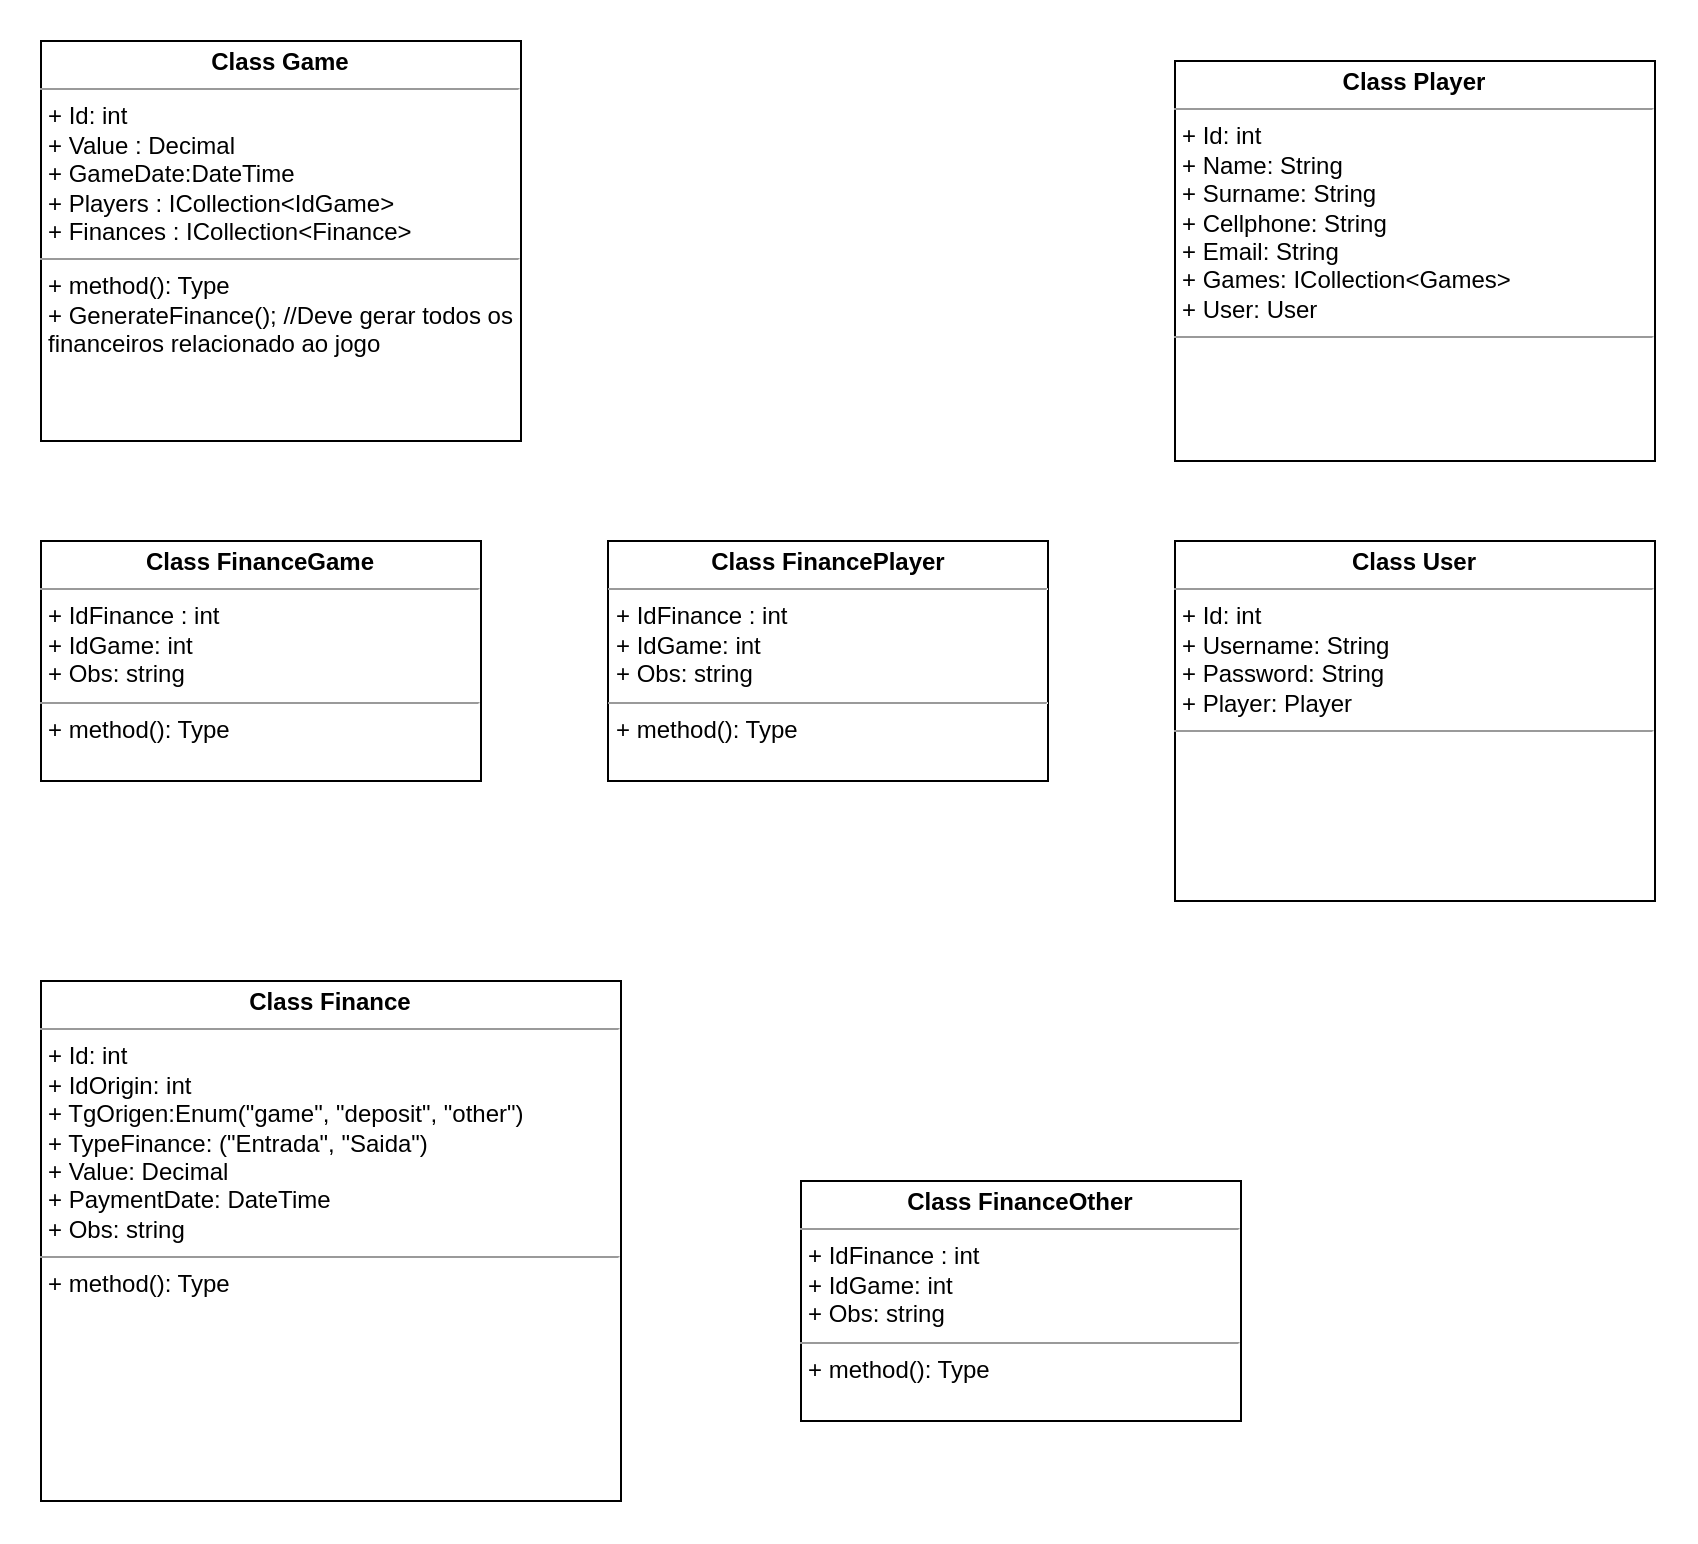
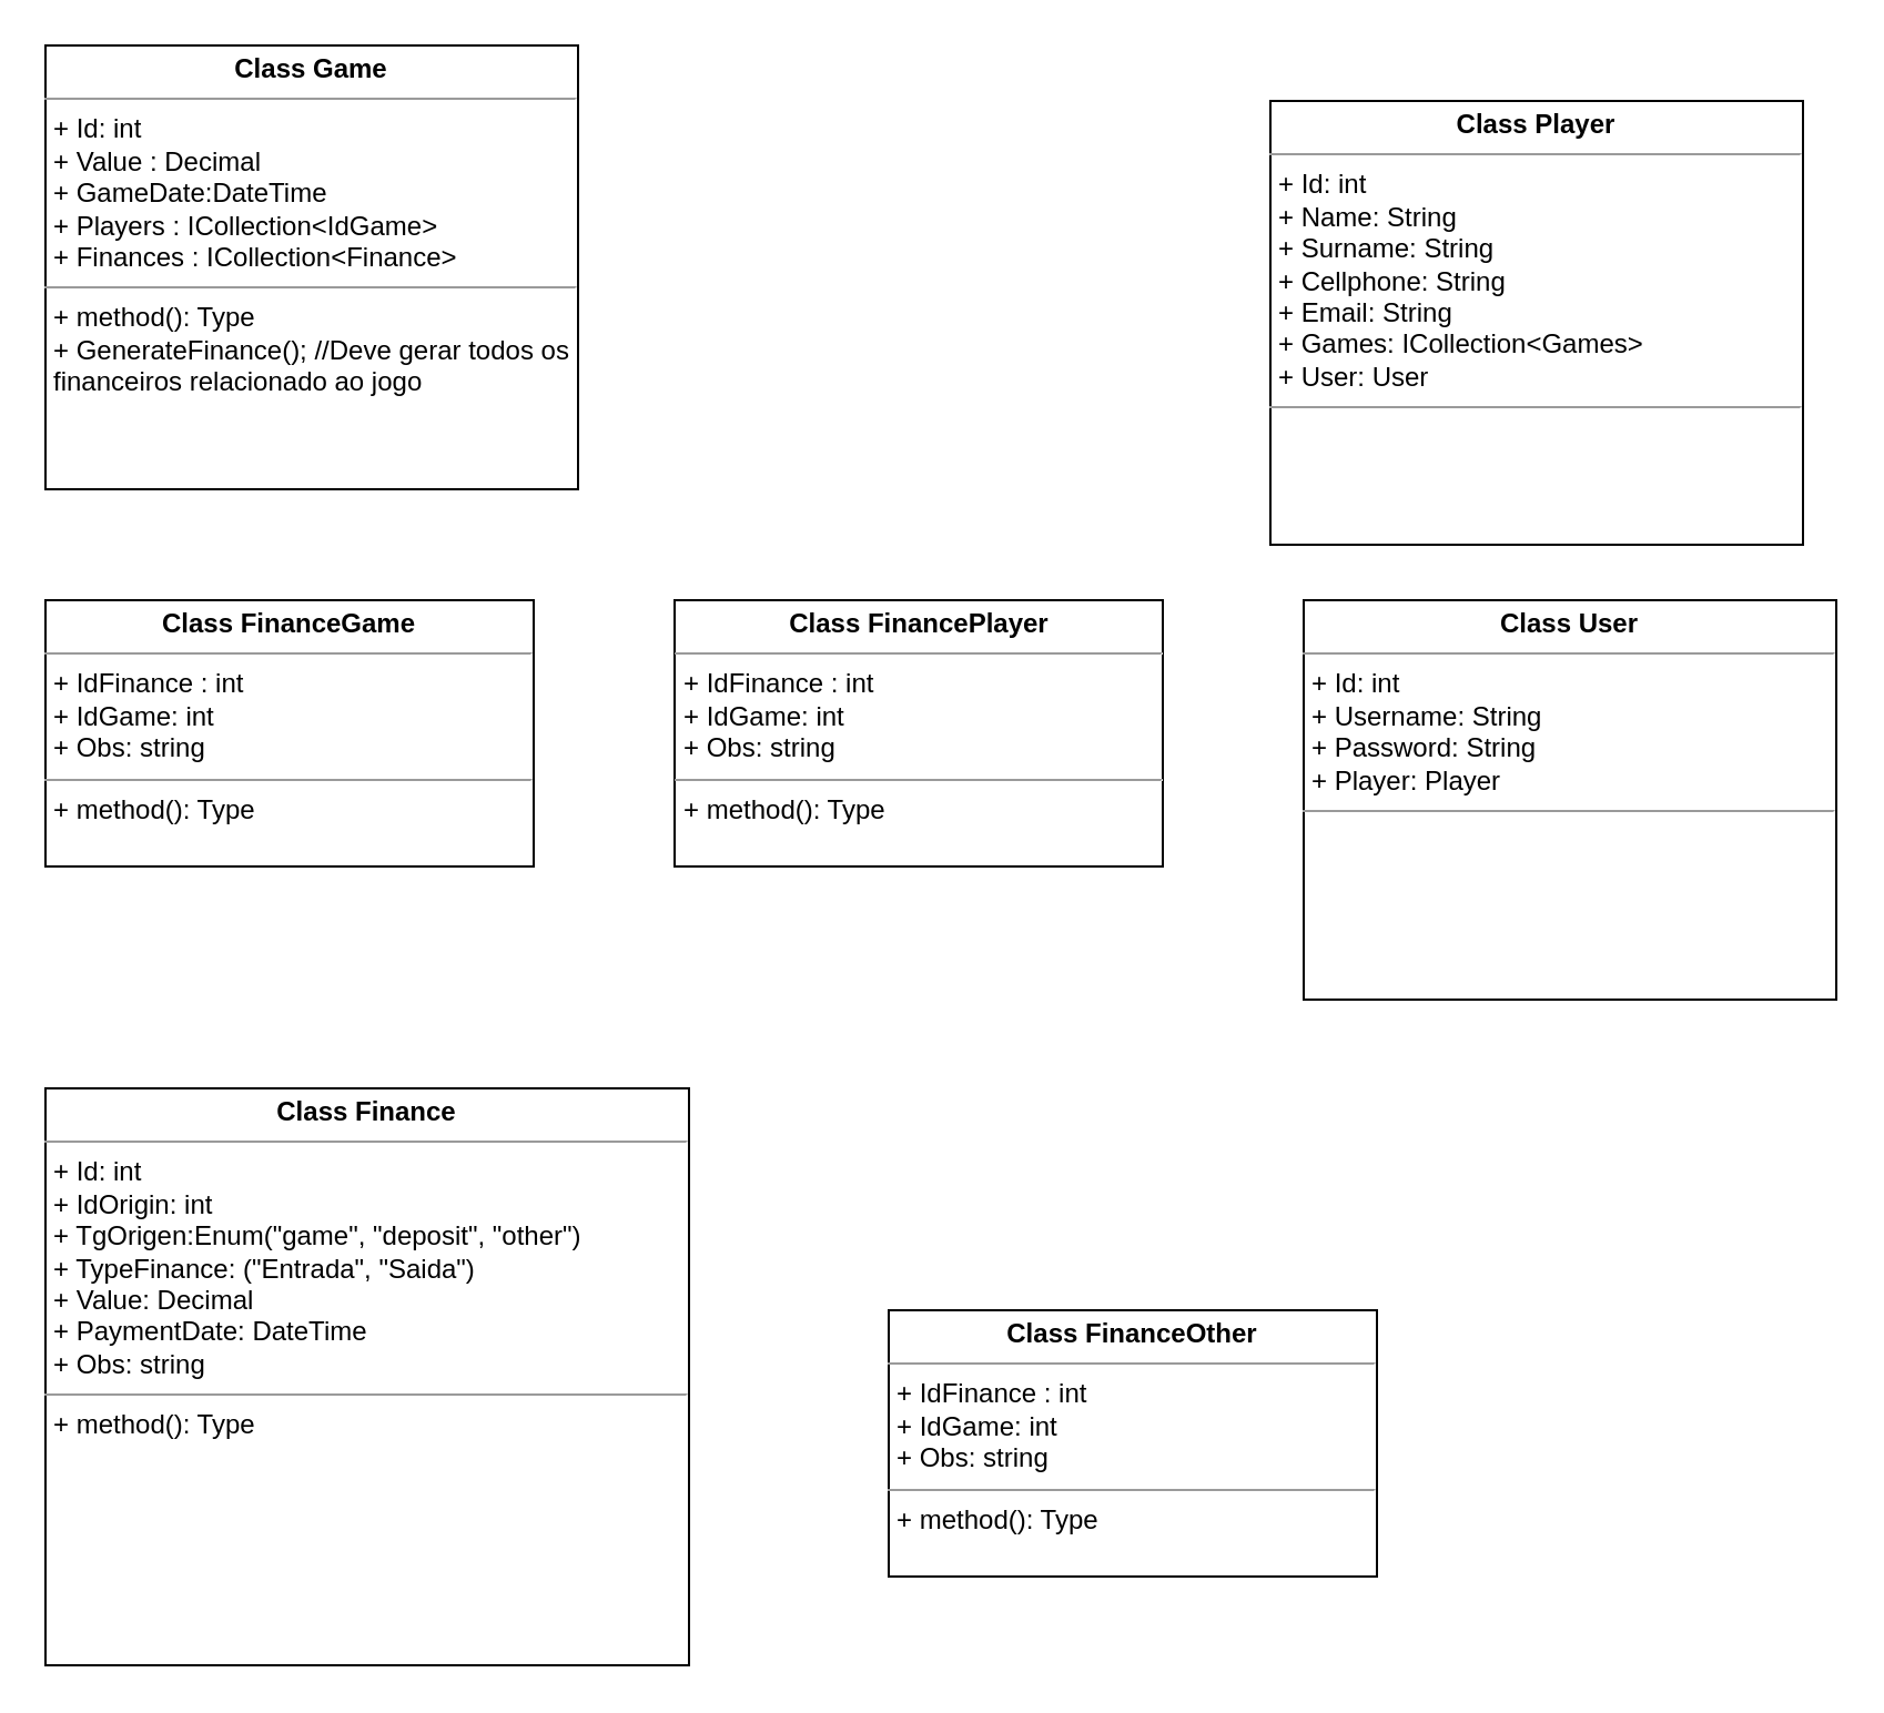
- <mxCell id="4" value="&lt;p style=&quot;margin:0px;margin-top:4px;text-align:center;&quot;&gt;&lt;b&gt;Class Player&lt;/b&gt;&lt;/p&gt;&lt;hr size=&quot;1&quot;&gt;&lt;p style=&quot;margin:0px;margin-left:4px;&quot;&gt;+ Id: int&lt;/p&gt;&lt;p style=&quot;margin:0px;margin-left:4px;&quot;&gt;+ Name: String&lt;/p&gt;&lt;p style=&quot;margin:0px;margin-left:4px;&quot;&gt;+ Surname: String&lt;/p&gt;&lt;p style=&quot;margin:0px;margin-left:4px;&quot;&gt;+ Cellphone: String&lt;/p&gt;&lt;p style=&quot;margin:0px;margin-left:4px;&quot;&gt;+ Email: String&lt;/p&gt;&lt;p style=&quot;margin:0px;margin-left:4px;&quot;&gt;+ Games: ICollection&amp;lt;Games&amp;gt;&lt;/p&gt;&lt;p style=&quot;margin:0px;margin-left:4px;&quot;&gt;&lt;span style=&quot;background-color: initial;&quot;&gt;+ User: User&lt;/span&gt;&lt;br&gt;&lt;/p&gt;&lt;hr size=&quot;1&quot;&gt;&lt;p style=&quot;margin:0px;margin-left:4px;&quot;&gt;&lt;br&gt;&lt;/p&gt;" style="verticalAlign=top;align=left;overflow=fill;fontSize=12;fontFamily=Helvetica;html=1;whiteSpace=wrap;" parent="1" vertex="1"><mxGeometry x="587" y="30" width="240" height="200" as="geometry" /></mxCell>
+ <mxCell id="4" value="&lt;p style=&quot;margin:0px;margin-top:4px;text-align:center;&quot;&gt;&lt;b&gt;Class Player&lt;/b&gt;&lt;/p&gt;&lt;hr size=&quot;1&quot;&gt;&lt;p style=&quot;margin:0px;margin-left:4px;&quot;&gt;+ Id: int&lt;/p&gt;&lt;p style=&quot;margin:0px;margin-left:4px;&quot;&gt;+ Name: String&lt;/p&gt;&lt;p style=&quot;margin:0px;margin-left:4px;&quot;&gt;+ Surname: String&lt;/p&gt;&lt;p style=&quot;margin:0px;margin-left:4px;&quot;&gt;+ Cellphone: String&lt;/p&gt;&lt;p style=&quot;margin:0px;margin-left:4px;&quot;&gt;+ Email: String&lt;/p&gt;&lt;p style=&quot;margin:0px;margin-left:4px;&quot;&gt;+ Games: ICollection&amp;lt;Games&amp;gt;&lt;/p&gt;&lt;p style=&quot;margin:0px;margin-left:4px;&quot;&gt;&lt;span style=&quot;background-color: initial;&quot;&gt;+ User: User&lt;/span&gt;&lt;br&gt;&lt;/p&gt;&lt;hr size=&quot;1&quot;&gt;&lt;p style=&quot;margin:0px;margin-left:4px;&quot;&gt;&lt;br&gt;&lt;/p&gt;" style="verticalAlign=top;align=left;overflow=fill;fontSize=12;fontFamily=Helvetica;html=1;whiteSpace=wrap;" parent="1" vertex="1"><mxGeometry x="572" y="45" width="240" height="200" as="geometry" /></mxCell>
